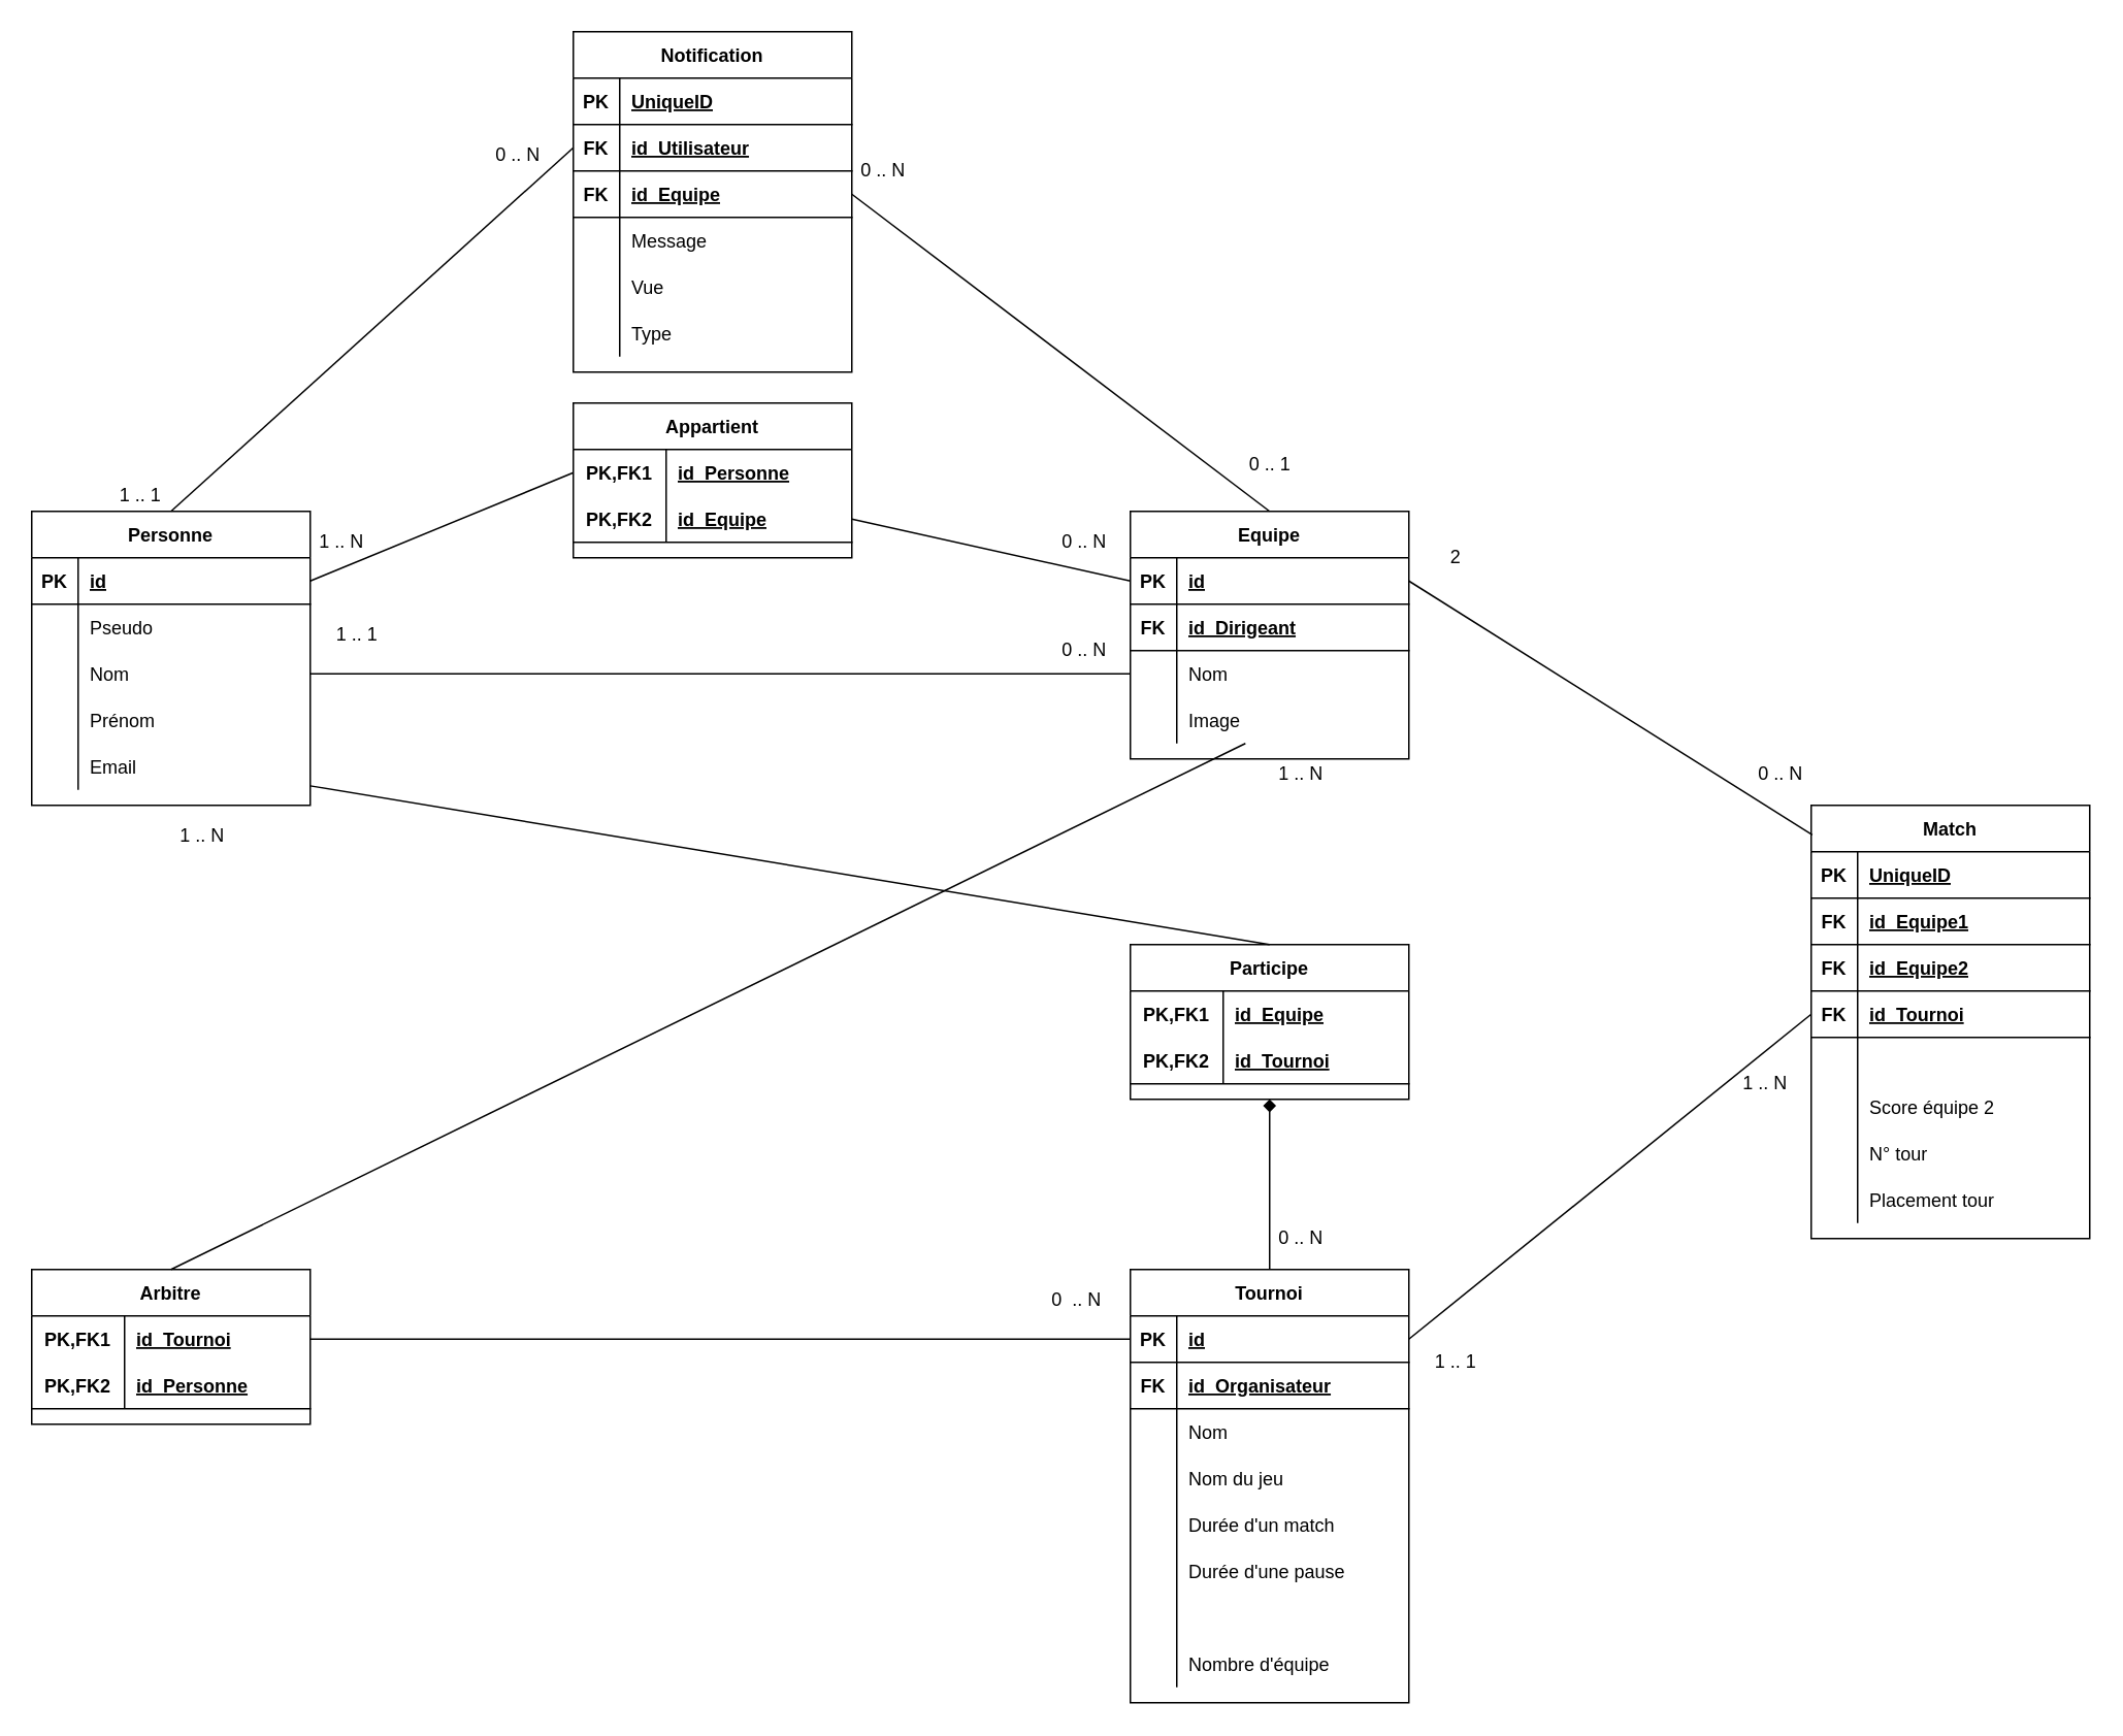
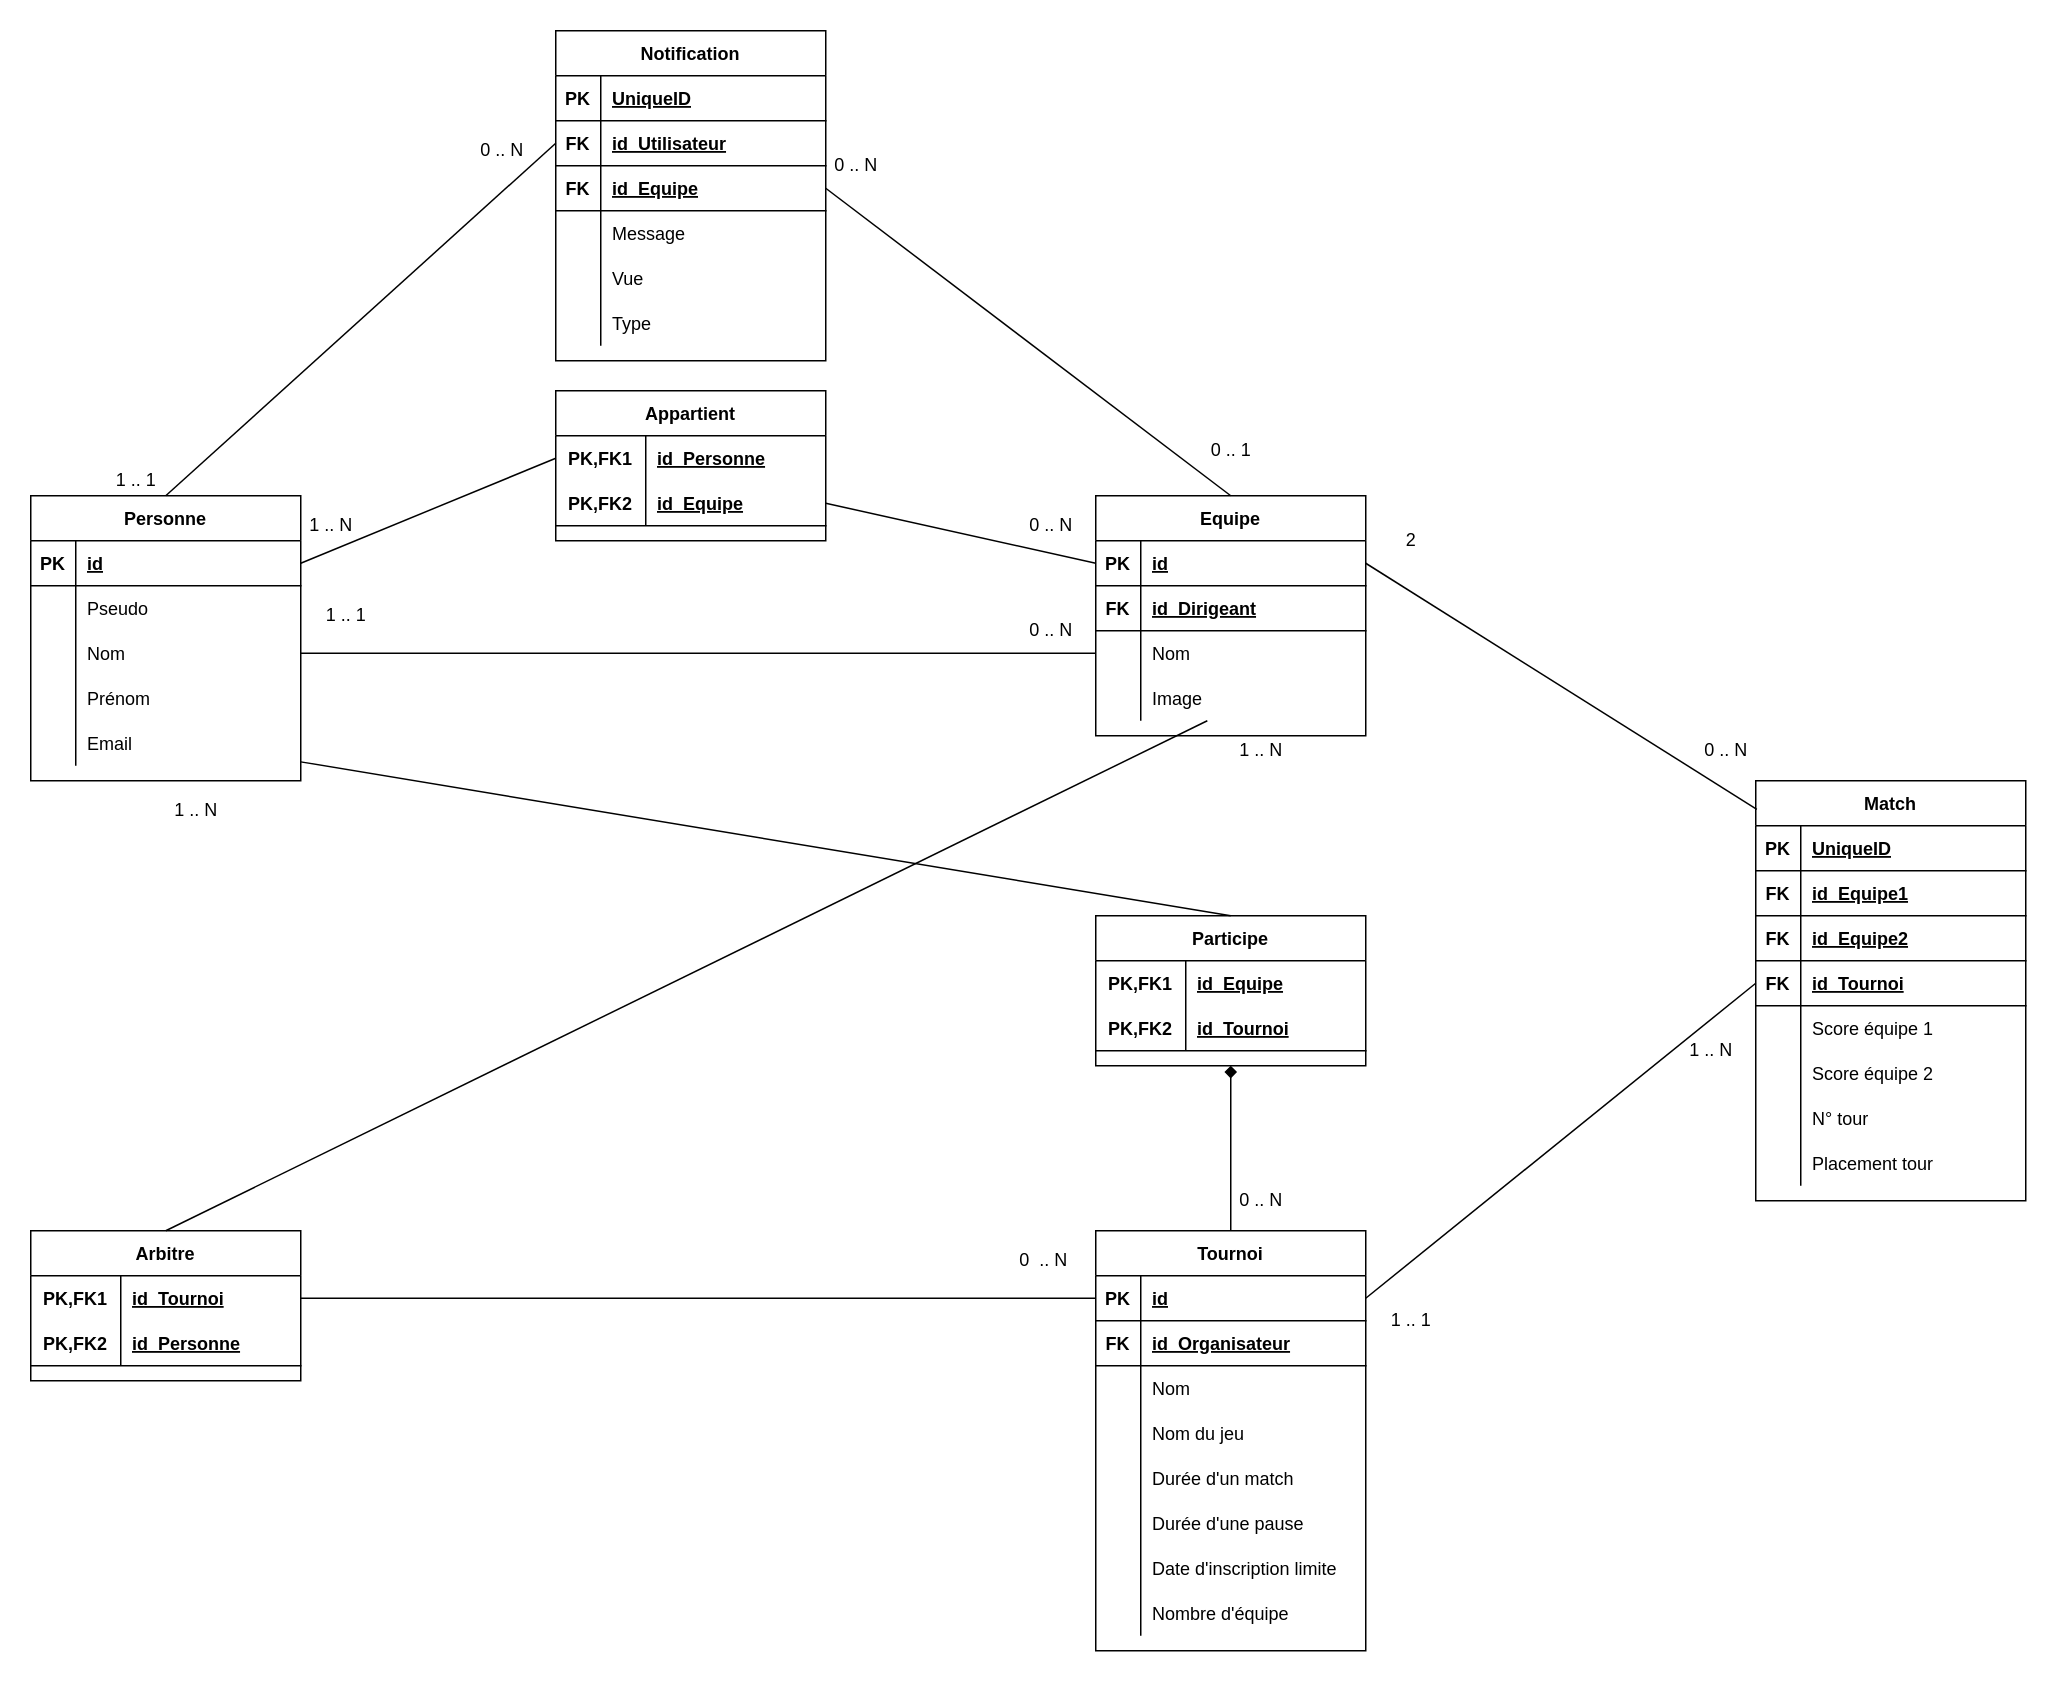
+ <mxCell id="92" value="Score équipe 1" style="shape=partialRectangle;connectable=0;fillColor=none;top=0;left=0;bottom=0;right=0;align=left;spacingLeft=6;overflow=hidden;" parent="90" vertex="1"><mxGeometry x="30" width="150" height="30" as="geometry" /></mxCell>
+ <mxCell id="64" value="Date d'inscription limite" style="shape=partialRectangle;connectable=0;fillColor=none;top=0;left=0;bottom=0;right=0;align=left;spacingLeft=6;overflow=hidden;" parent="62" vertex="1"><mxGeometry x="30" width="150" height="30" as="geometry" /></mxCell>
